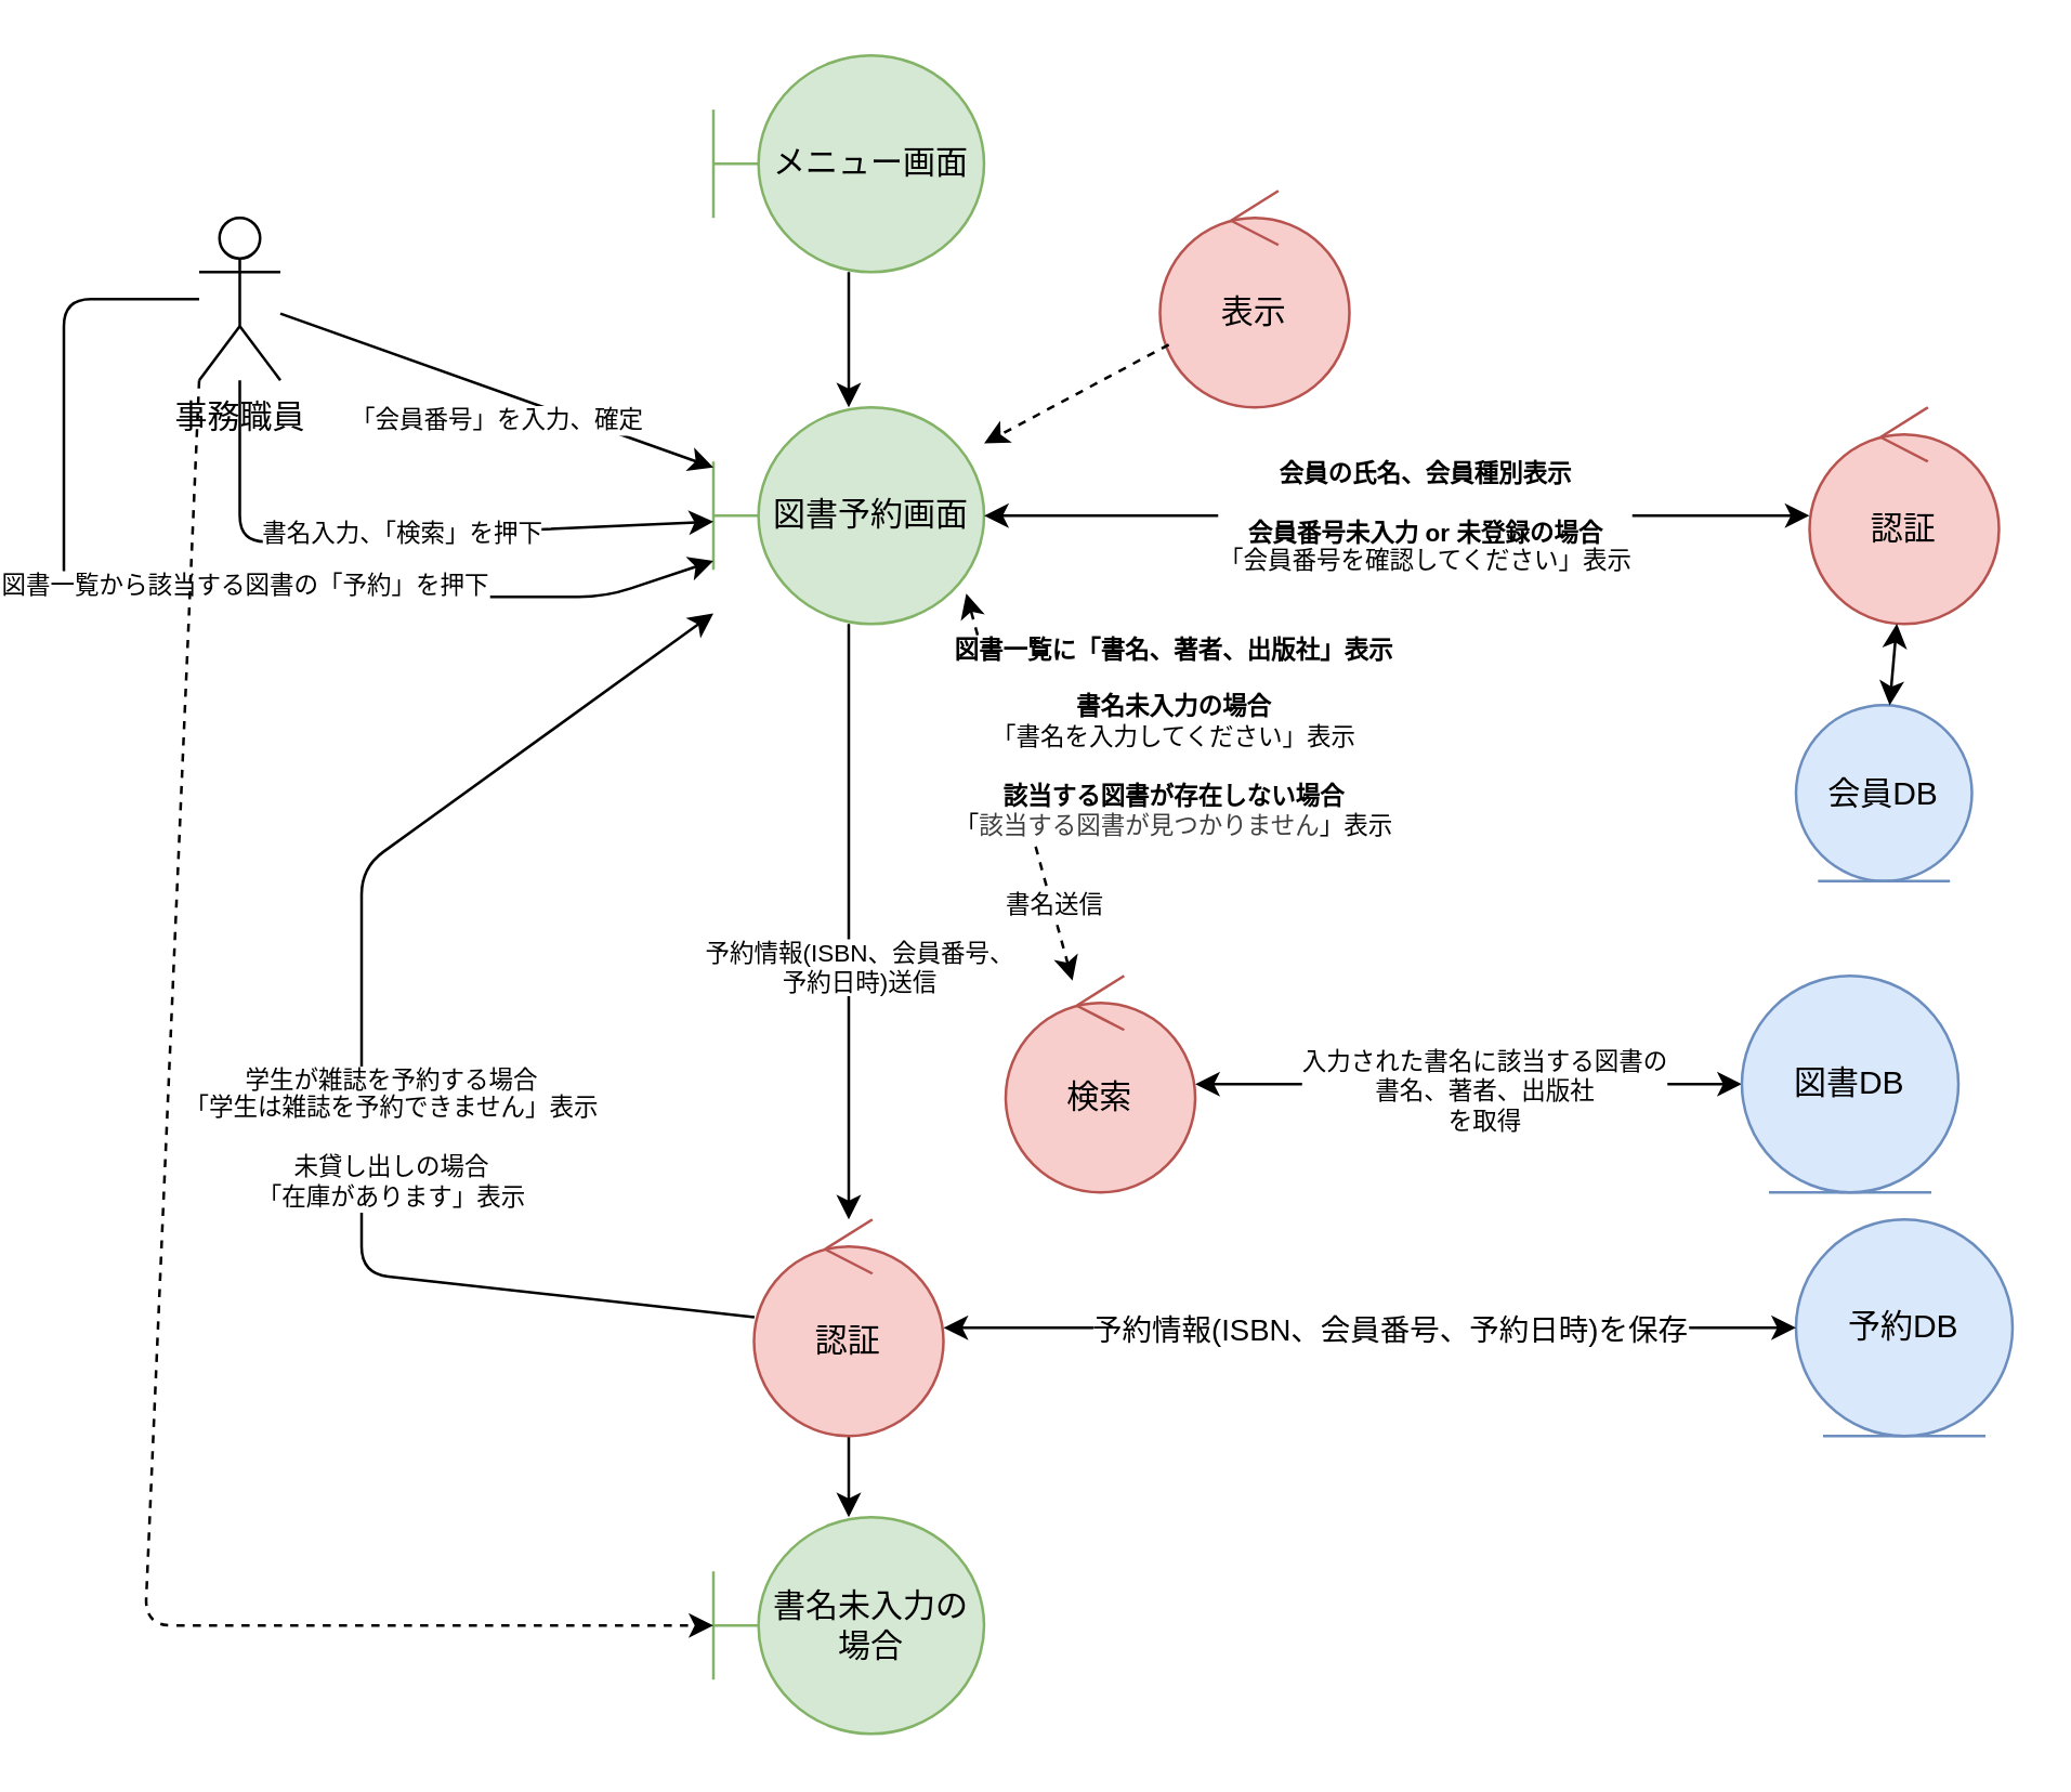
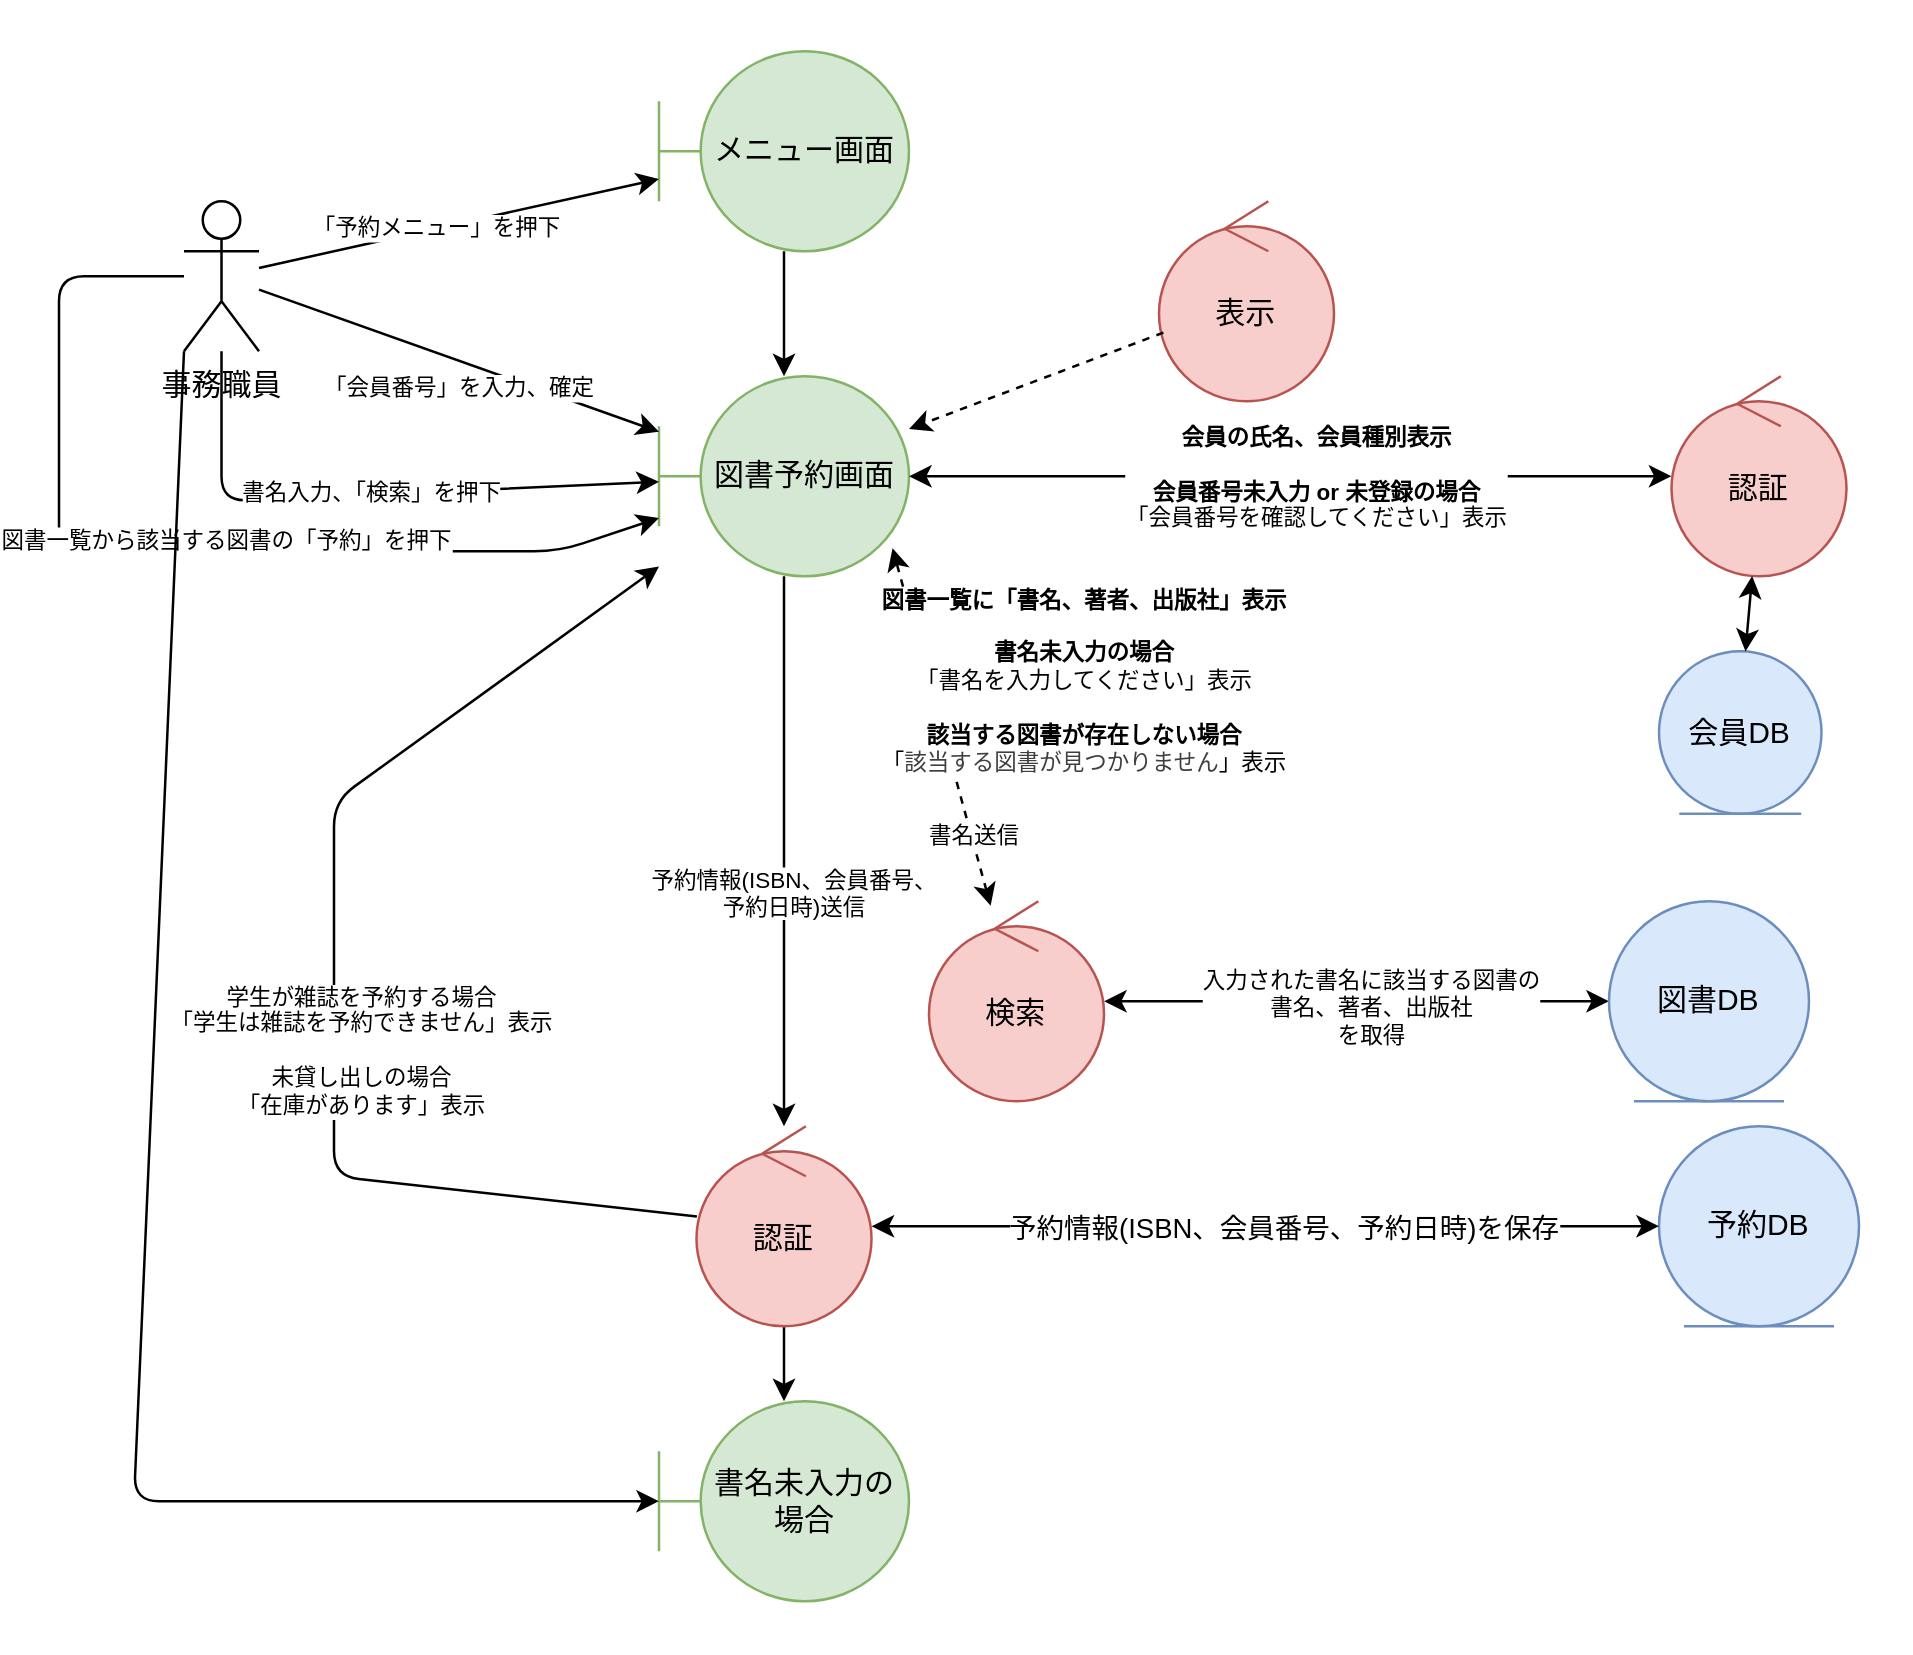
+ <mxCell id="4" value="" style="endArrow=classic;html=1;" parent="1" source="2" target="3" edge="1"><mxGeometry width="50" height="50" relative="1" as="geometry"><mxPoint x="180" y="150" as="sourcePoint" /><mxPoint x="230" y="100" as="targetPoint" /></mxGeometry></mxCell>
+ <mxCell id="5" value="「予約メニュー」を押下" style="edgeLabel;html=1;align=center;verticalAlign=middle;resizable=0;points=[];fontSize=9;" parent="4" vertex="1" connectable="0"><mxGeometry x="-0.198" relative="1" as="geometry"><mxPoint x="6" y="-2" as="offset" /></mxGeometry></mxCell>
- <mxCell id="7" value="表示" style="ellipse;shape=umlControl;whiteSpace=wrap;html=1;fillColor=#f8cecc;strokeColor=#b85450;" parent="1" vertex="1"><mxGeometry x="425" y="70" width="70" height="80" as="geometry" /></mxCell>
+ <mxCell id="7" value="表示" style="ellipse;shape=umlControl;whiteSpace=wrap;html=1;fillColor=#f8cecc;strokeColor=#b85450;" parent="1" vertex="1"><mxGeometry x="460" y="80" width="70" height="80" as="geometry" /></mxCell>
- <mxCell id="35" value="" style="endArrow=classic;html=1;exitX=0;exitY=1;exitDx=0;exitDy=0;exitPerimeter=0;dashed=1;" parent="1" source="2" target="30" edge="1"><mxGeometry width="50" height="50" relative="1" as="geometry"><mxPoint x="40" y="402.381" as="sourcePoint" /><mxPoint x="280" y="420" as="targetPoint" /><Array as="points"><mxPoint x="50" y="600" /></Array></mxGeometry></mxCell>
+ <mxCell id="35" value="" style="endArrow=classic;html=1;exitX=0;exitY=1;exitDx=0;exitDy=0;exitPerimeter=0;" parent="1" source="2" target="30" edge="1"><mxGeometry width="50" height="50" relative="1" as="geometry"><mxPoint x="40" y="402.381" as="sourcePoint" /><mxPoint x="280" y="420" as="targetPoint" /><Array as="points"><mxPoint x="50" y="600" /></Array></mxGeometry></mxCell>
